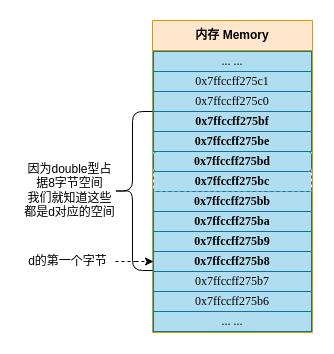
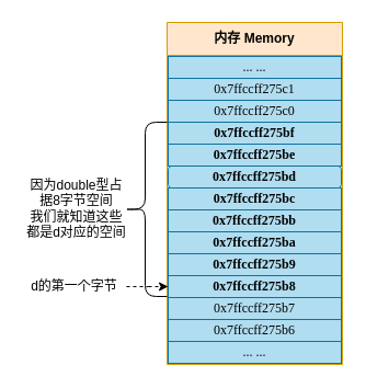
- <mxCell id="8" value="0x7ffccff275bc" style="rounded=0;whiteSpace=wrap;html=1;fillColor=#b1ddf0;strokeColor=#10739e;fontFamily=consolas;fontStyle=1;dashed=1;" parent="2" vertex="1"><mxGeometry x="1" y="151" width="158" height="20" as="geometry" /></mxCell>
+ <mxCell id="8" value="0x7ffccff275bc" style="rounded=0;whiteSpace=wrap;html=1;fillColor=#b1ddf0;strokeColor=#10739e;fontFamily=consolas;fontStyle=1" parent="2" vertex="1"><mxGeometry x="1" y="151" width="158" height="20" as="geometry" /></mxCell>
